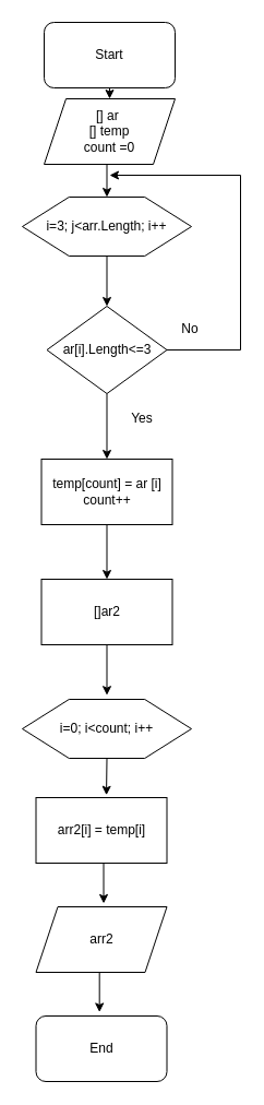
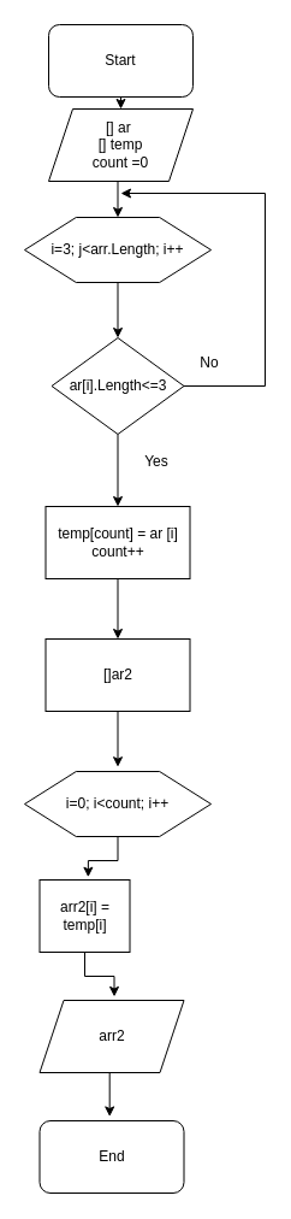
- <mxCell id="18" value="arr2[i] = temp[i]" style="rounded=0;whiteSpace=wrap;html=1;" vertex="1" parent="1"><mxGeometry x="32.5" y="730" width="120" height="60" as="geometry" /></mxCell>
+ <mxCell id="18" value="arr2[i] = temp[i]" style="rounded=0;whiteSpace=wrap;html=1;" vertex="1" parent="1"><mxGeometry x="32.5" y="730" width="75" height="60" as="geometry" /></mxCell>
